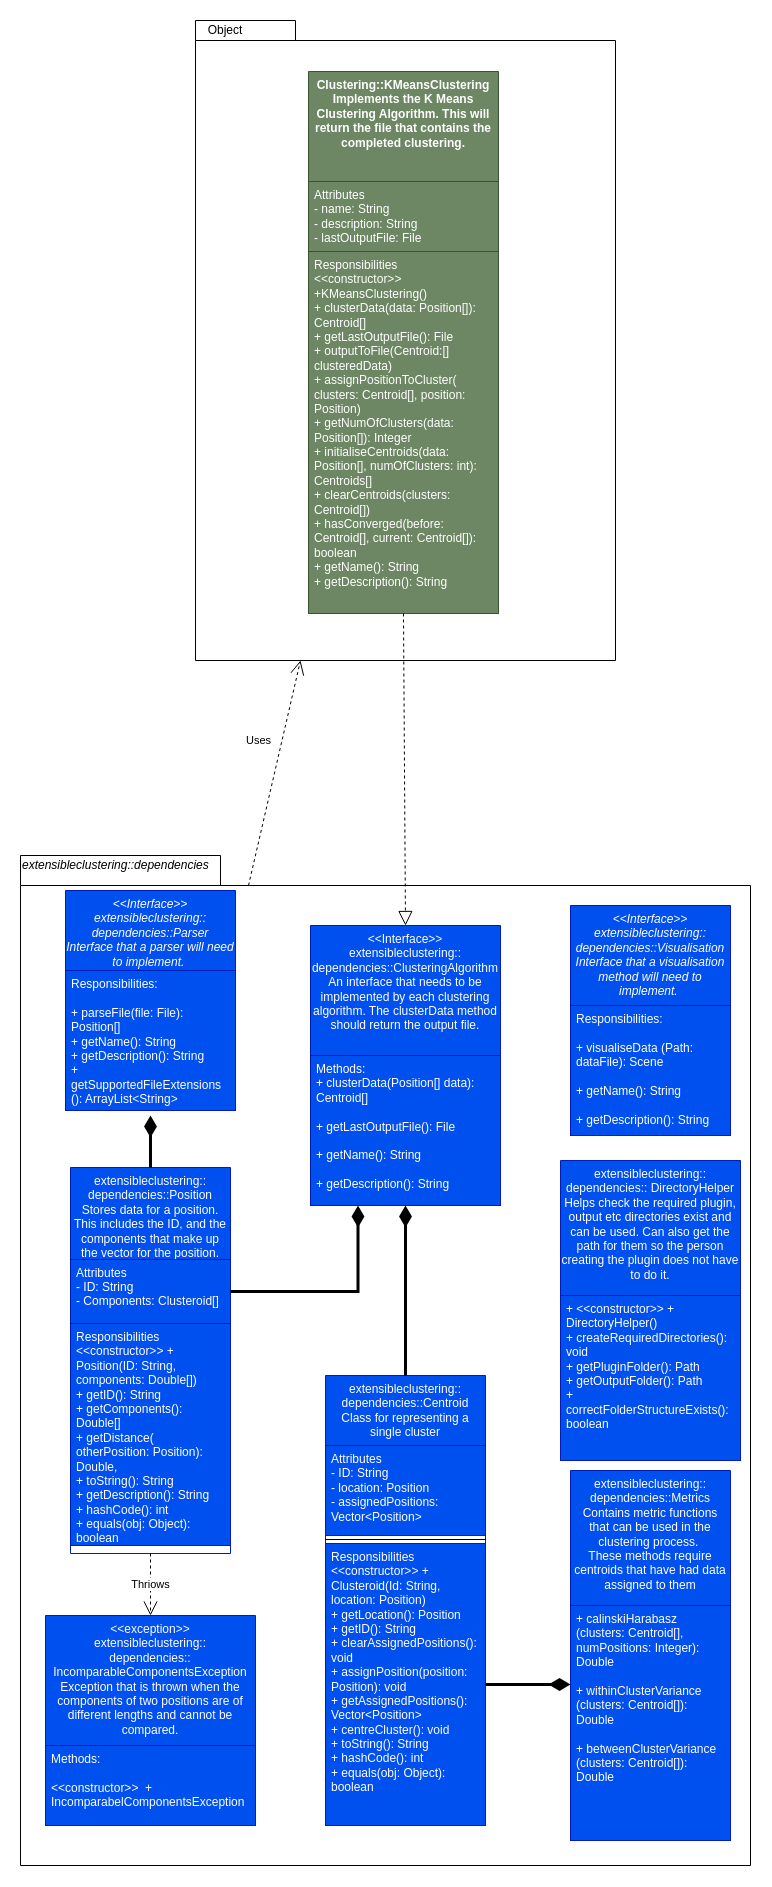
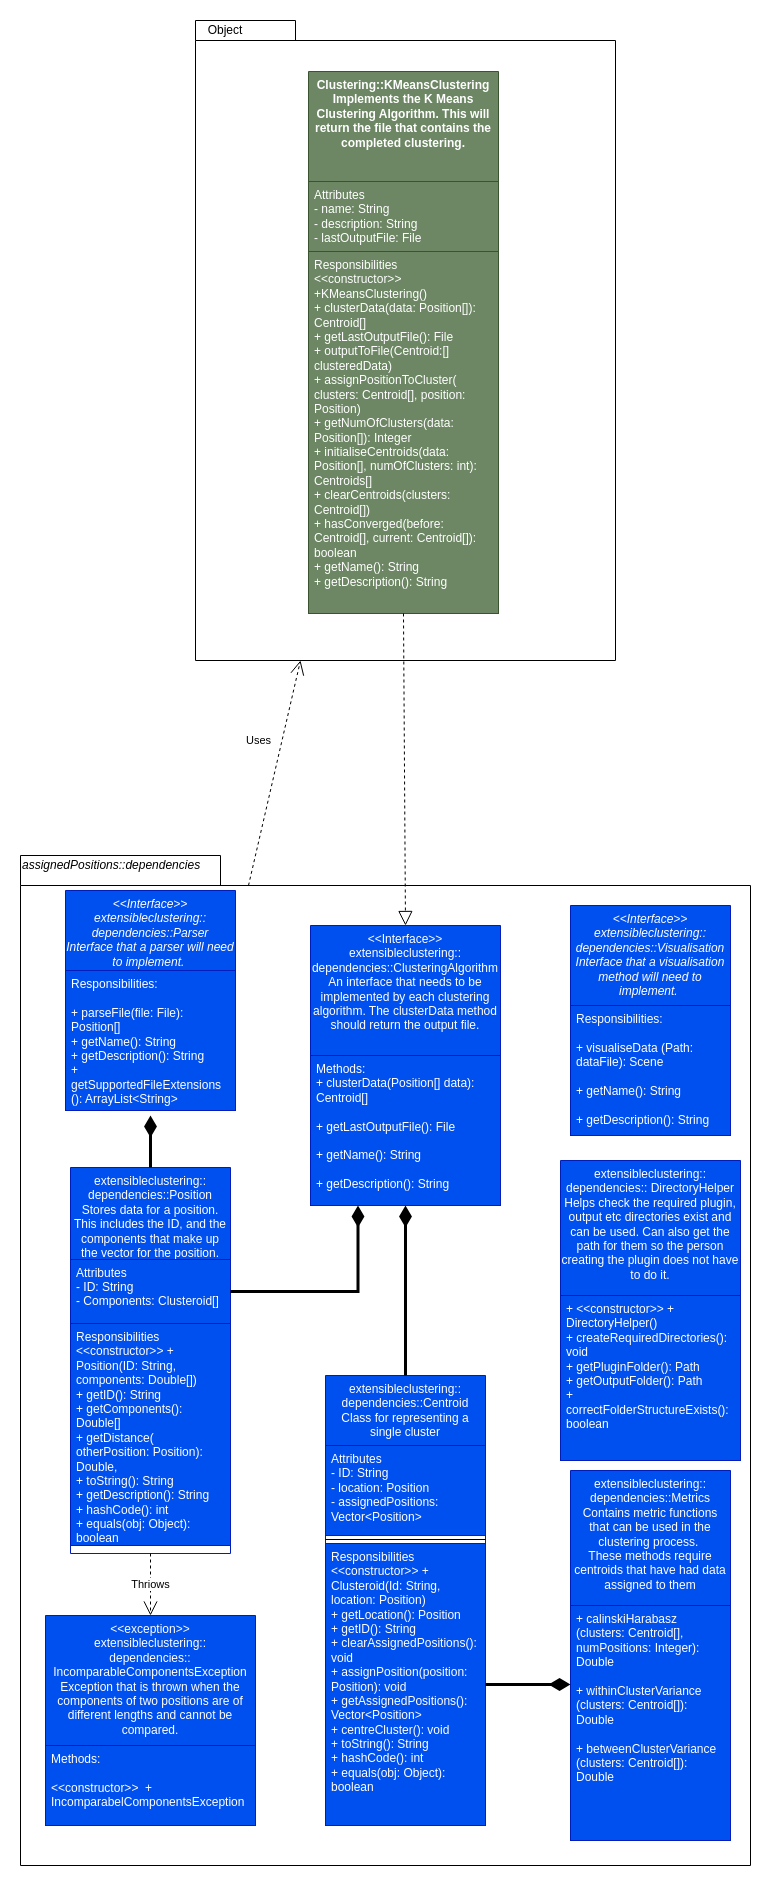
- <mxCell id="11" value="&lt;span style=&quot;font-style: italic ; text-align: center&quot;&gt;extensibleclustering::&lt;/span&gt;&lt;span style=&quot;font-style: italic ; text-align: center&quot;&gt;dependencies&lt;/span&gt;" style="text;html=1;strokeColor=none;fillColor=none;align=left;verticalAlign=middle;whiteSpace=wrap;rounded=0;" parent="1" vertex="1"><mxGeometry x="20" y="845" width="250" height="40" as="geometry" /></mxCell>
+ <mxCell id="11" value="&lt;span style=&quot;font-style: italic ; text-align: center&quot;&gt;assignedPositions::&lt;/span&gt;&lt;span style=&quot;font-style: italic ; text-align: center&quot;&gt;dependencies&lt;/span&gt;" style="text;html=1;strokeColor=none;fillColor=none;align=left;verticalAlign=middle;whiteSpace=wrap;rounded=0;" parent="1" vertex="1"><mxGeometry x="20" y="845" width="250" height="40" as="geometry" /></mxCell>
